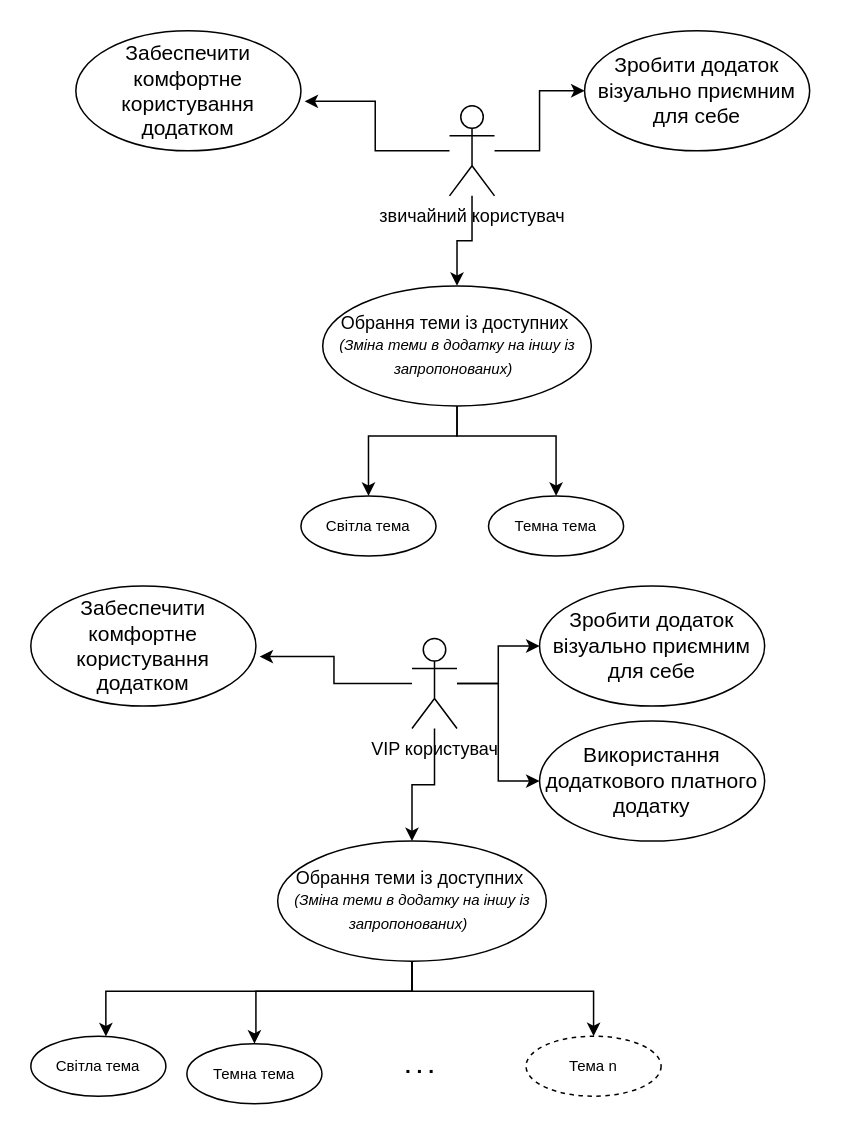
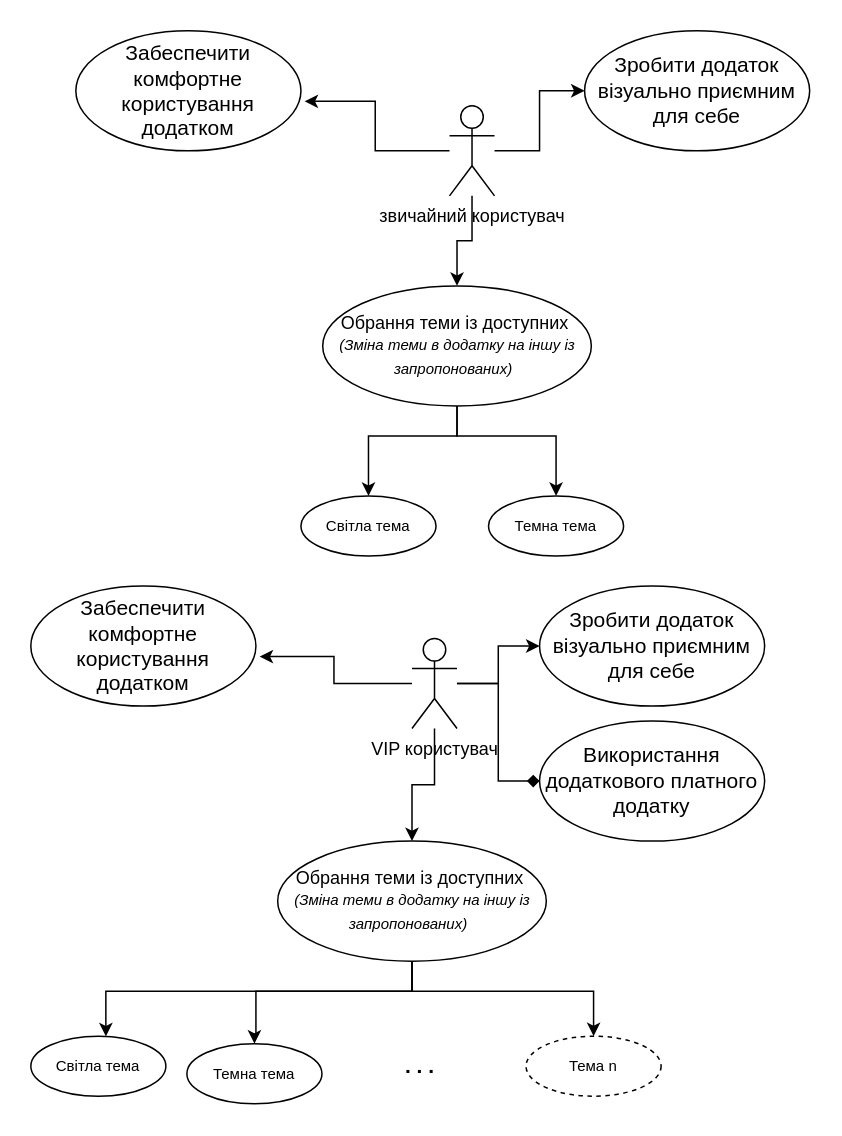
- <mxCell id="16" style="edgeStyle=orthogonalEdgeStyle;rounded=0;orthogonalLoop=1;jettySize=auto;html=1;fontSize=14;" edge="1" parent="1" source="17" target="28"><mxGeometry relative="1" as="geometry" /></mxCell>
+ <mxCell id="16" style="edgeStyle=orthogonalEdgeStyle;rounded=0;orthogonalLoop=1;jettySize=auto;html=1;fontSize=14;endArrow=diamond;" edge="1" parent="1" source="17" target="28"><mxGeometry relative="1" as="geometry" /></mxCell>
